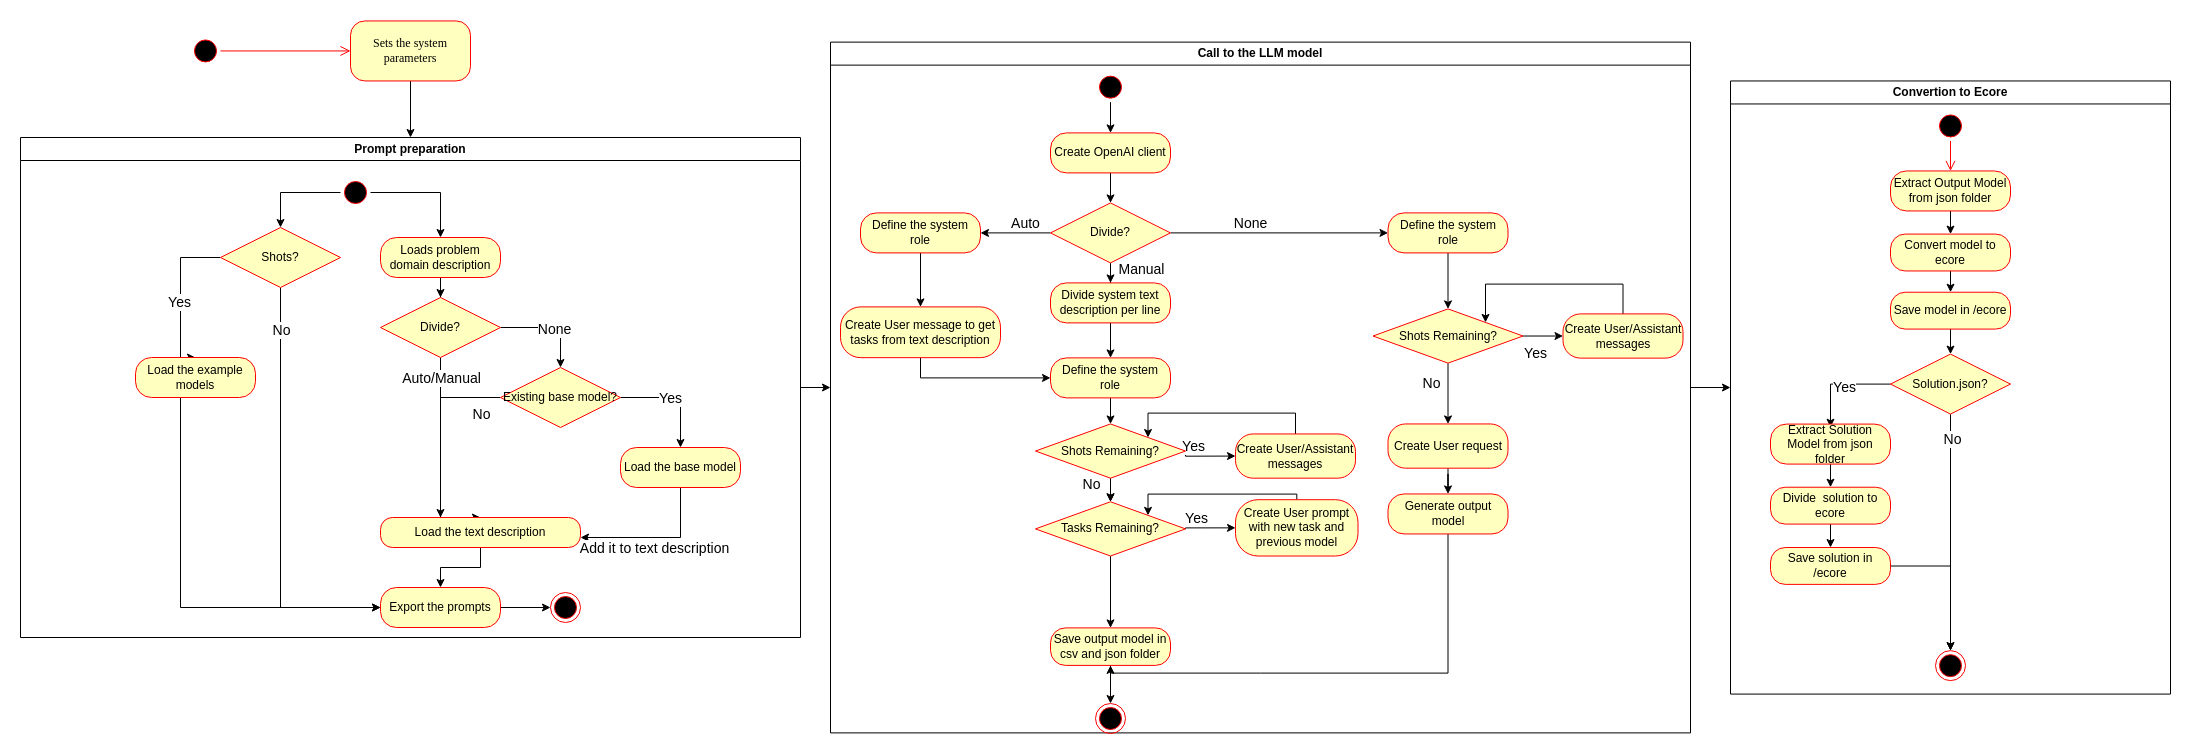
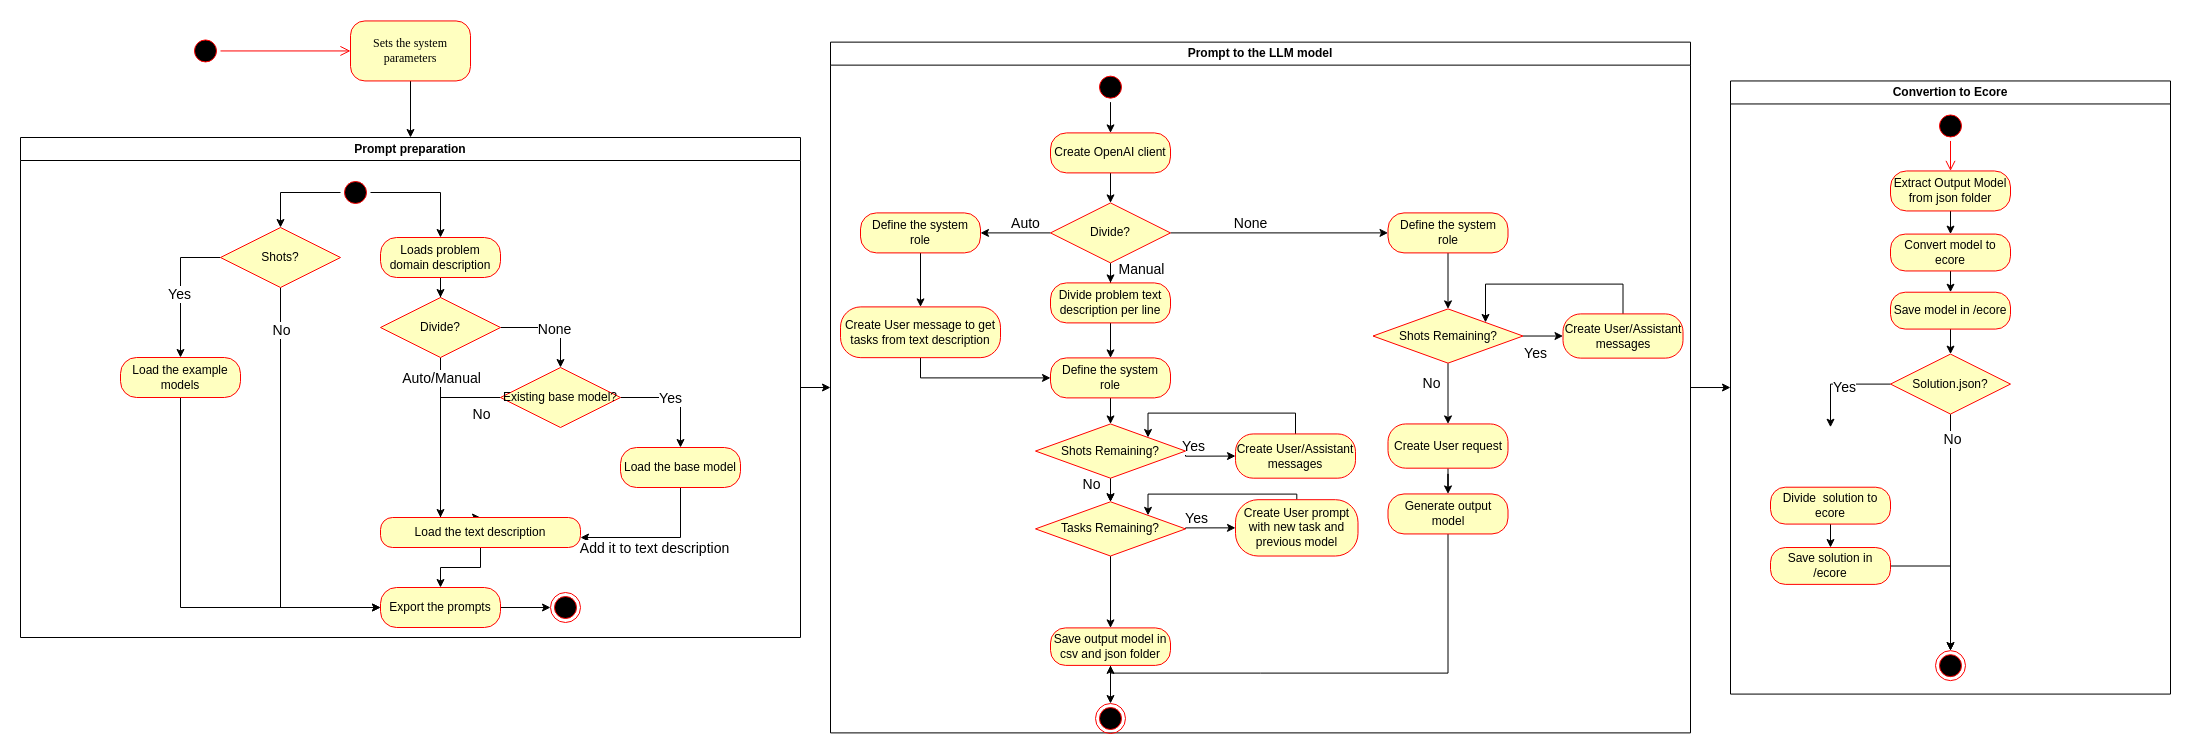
- <mxCell id="39" value="Call to the LLM model" style="swimlane;whiteSpace=wrap;html=1;" parent="1" vertex="1"><mxGeometry x="830" y="41.64" width="860" height="690.76" as="geometry" /></mxCell>
+ <mxCell id="39" value="Prompt to the LLM model" style="swimlane;whiteSpace=wrap;html=1;" parent="1" vertex="1"><mxGeometry x="830" y="41.64" width="860" height="690.76" as="geometry" /></mxCell>
- <mxCell id="84" value="Divide system text description per line" style="rounded=1;whiteSpace=wrap;html=1;arcSize=40;fontColor=#000000;fillColor=#ffffc0;strokeColor=#ff0000;" vertex="1" parent="39"><mxGeometry x="220" y="240.76" width="120" height="40" as="geometry" /></mxCell>
+ <mxCell id="84" value="Divide problem text description per line" style="rounded=1;whiteSpace=wrap;html=1;arcSize=40;fontColor=#000000;fillColor=#ffffc0;strokeColor=#ff0000;" vertex="1" parent="39"><mxGeometry x="220" y="240.76" width="120" height="40" as="geometry" /></mxCell>
- <mxCell id="32" value="Load the example models" style="rounded=1;whiteSpace=wrap;html=1;arcSize=40;fontColor=#000000;fillColor=#ffffc0;strokeColor=#ff0000;" vertex="1" parent="7"><mxGeometry x="115" y="219.99" width="120" height="40" as="geometry" /></mxCell>
+ <mxCell id="32" value="Load the example models" style="rounded=1;whiteSpace=wrap;html=1;arcSize=40;fontColor=#000000;fillColor=#ffffc0;strokeColor=#ff0000;" vertex="1" parent="7"><mxGeometry x="100" y="219.99" width="120" height="40" as="geometry" /></mxCell>
- <mxCell id="110" value="Extract Solution Model from json folder" style="rounded=1;whiteSpace=wrap;html=1;arcSize=40;fontColor=#000000;fillColor=#ffffc0;strokeColor=#ff0000;" parent="89" vertex="1"><mxGeometry x="40" y="343.13" width="120" height="40" as="geometry" /></mxCell>
- <mxCell id="109" style="edgeStyle=orthogonalEdgeStyle;rounded=0;orthogonalLoop=1;jettySize=auto;html=1;entryX=0.5;entryY=0;entryDx=0;entryDy=0;" parent="89" source="110" target="112" edge="1"><mxGeometry relative="1" as="geometry" /></mxCell>
